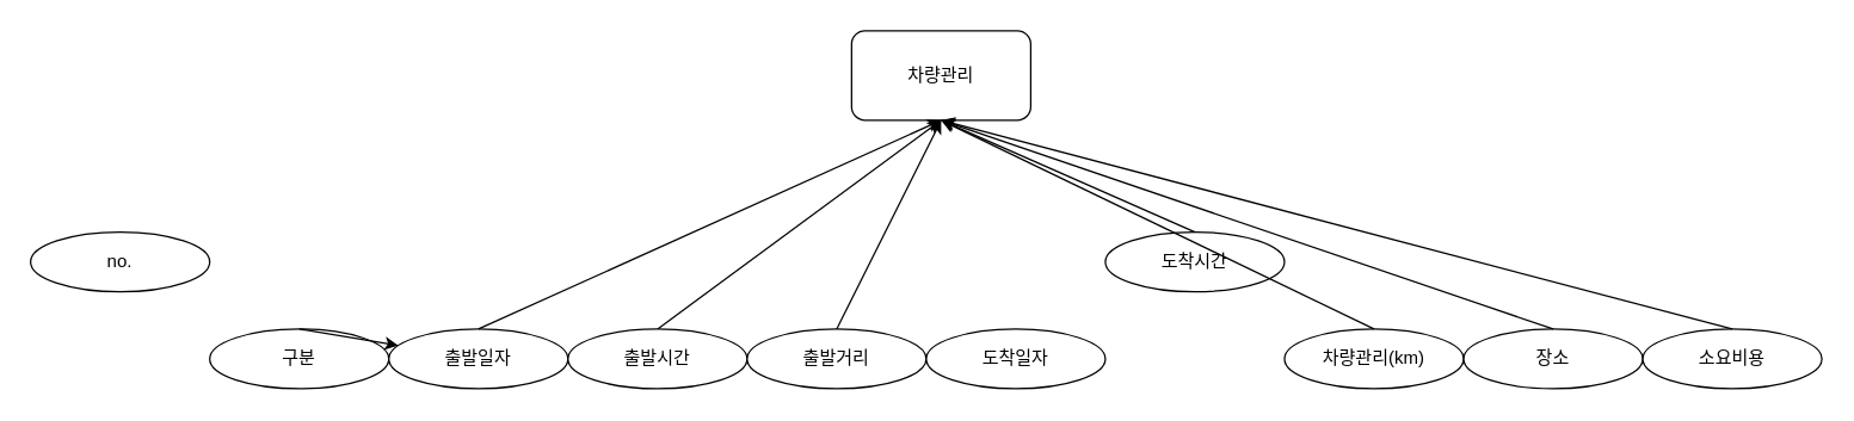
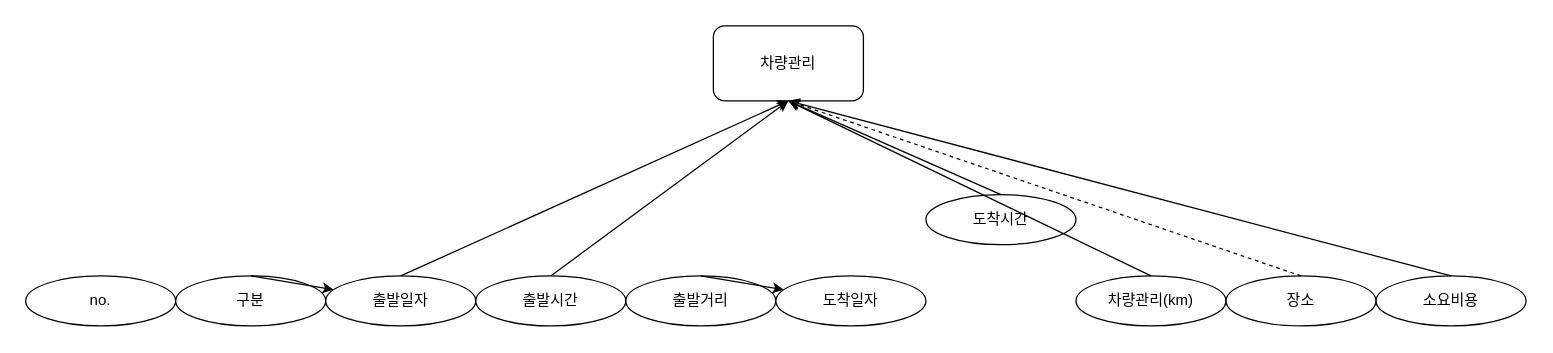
- <mxCell id="14" style="rounded=0;orthogonalLoop=1;jettySize=auto;html=1;entryX=0.5;entryY=1;entryDx=0;entryDy=0;exitX=0.5;exitY=0;exitDx=0;exitDy=0;" parent="1" source="8" target="2" edge="1"><mxGeometry relative="1" as="geometry"><mxPoint x="131" y="235" as="sourcePoint" /><mxPoint x="540" y="90" as="targetPoint" /></mxGeometry></mxCell>
+ <mxCell id="14" style="rounded=0;orthogonalLoop=1;jettySize=auto;html=1;exitX=0.5;exitY=0;exitDx=0;exitDy=0;" parent="1" source="8" target="9" edge="1"><mxGeometry relative="1" as="geometry"><mxPoint x="131" y="235" as="sourcePoint" /><mxPoint x="540" y="90" as="targetPoint" /></mxGeometry></mxCell>
- <mxCell id="17" style="rounded=0;orthogonalLoop=1;jettySize=auto;html=1;entryX=0.5;entryY=1;entryDx=0;entryDy=0;exitX=0.5;exitY=0;exitDx=0;exitDy=0;" parent="1" source="12" target="2" edge="1"><mxGeometry relative="1" as="geometry"><mxPoint x="171" y="275" as="sourcePoint" /><mxPoint x="580" y="130" as="targetPoint" /></mxGeometry></mxCell>
+ <mxCell id="17" style="rounded=0;orthogonalLoop=1;jettySize=auto;html=1;entryX=0.5;entryY=1;entryDx=0;entryDy=0;exitX=0.5;exitY=0;exitDx=0;exitDy=0;dashed=1;" parent="1" source="12" target="2" edge="1"><mxGeometry relative="1" as="geometry"><mxPoint x="171" y="275" as="sourcePoint" /><mxPoint x="580" y="130" as="targetPoint" /></mxGeometry></mxCell>
- <mxCell id="4" value="no." style="ellipse;whiteSpace=wrap;html=1;" parent="1" vertex="1"><mxGeometry x="20" y="155" width="120" height="40" as="geometry" /></mxCell>
+ <mxCell id="4" value="no." style="ellipse;whiteSpace=wrap;html=1;" parent="1" vertex="1"><mxGeometry x="20" y="220" width="120" height="40" as="geometry" /></mxCell>
